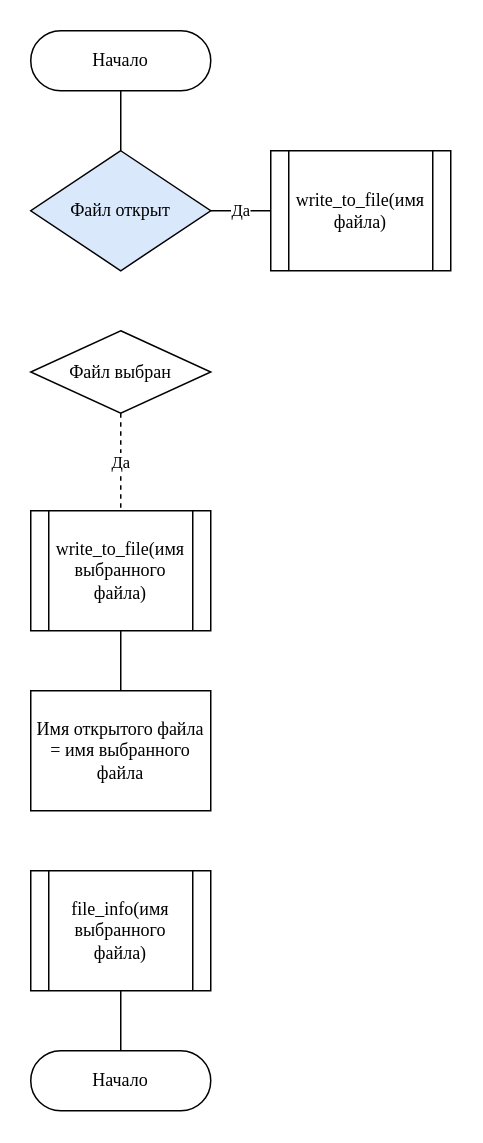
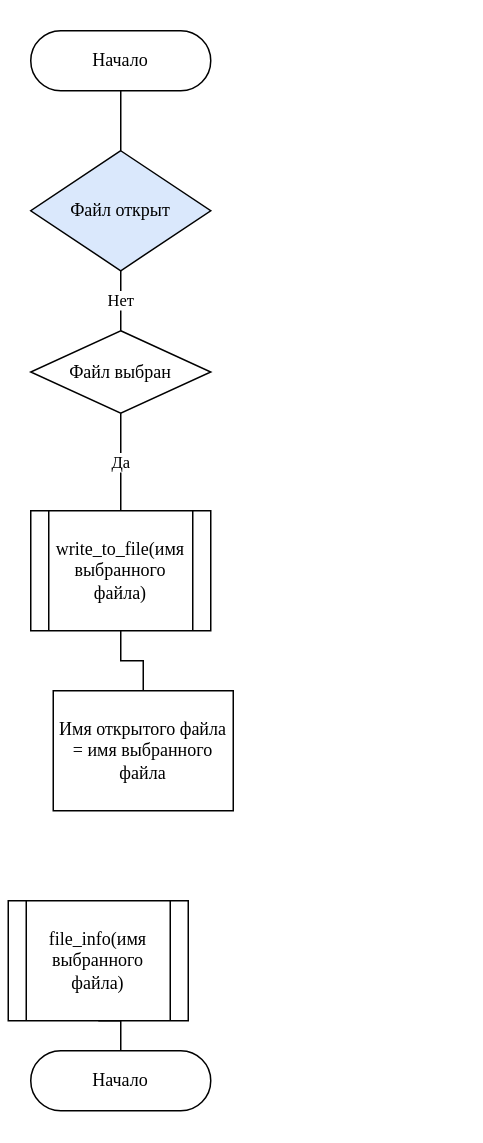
- <mxCell id="5" value="Да" style="edgeStyle=orthogonalEdgeStyle;rounded=0;orthogonalLoop=1;jettySize=auto;html=1;exitX=1;exitY=0.5;exitDx=0;exitDy=0;entryX=0;entryY=0.5;entryDx=0;entryDy=0;endArrow=none;endFill=0;fontFamily=Times New Roman;" edge="1" parent="1" source="6" target="7"><mxGeometry relative="1" as="geometry" /></mxCell>
- <mxCell id="7" value="write_to_file(имя файла)" style="shape=process;whiteSpace=wrap;html=1;backgroundOutline=1;fontFamily=Times New Roman;" vertex="1" parent="1"><mxGeometry x="180" y="100" width="120" height="80" as="geometry" /></mxCell>
+ <mxCell id="4" value="Нет" style="edgeStyle=orthogonalEdgeStyle;rounded=0;orthogonalLoop=1;jettySize=auto;html=1;exitX=0.5;exitY=1;exitDx=0;exitDy=0;entryX=0.5;entryY=0;entryDx=0;entryDy=0;endArrow=none;endFill=0;fontFamily=Times New Roman;" edge="1" parent="1" source="6" target="9"><mxGeometry relative="1" as="geometry" /></mxCell>
- <mxCell id="8" value="Да" style="edgeStyle=orthogonalEdgeStyle;rounded=0;orthogonalLoop=1;jettySize=auto;html=1;exitX=0.5;exitY=1;exitDx=0;exitDy=0;entryX=0.5;entryY=0;entryDx=0;entryDy=0;endArrow=none;endFill=0;fontFamily=Times New Roman;dashed=1;" edge="1" parent="1" source="9" target="11"><mxGeometry relative="1" as="geometry" /></mxCell>
+ <mxCell id="8" value="Да" style="edgeStyle=orthogonalEdgeStyle;rounded=0;orthogonalLoop=1;jettySize=auto;html=1;exitX=0.5;exitY=1;exitDx=0;exitDy=0;entryX=0.5;entryY=0;entryDx=0;entryDy=0;endArrow=none;endFill=0;fontFamily=Times New Roman;" edge="1" parent="1" source="9" target="11"><mxGeometry relative="1" as="geometry" /></mxCell>
- <mxCell id="12" value="Имя открытого файла = имя выбранного файла" style="rounded=0;whiteSpace=wrap;html=1;fontFamily=Times New Roman;" vertex="1" parent="1"><mxGeometry x="20" y="460" width="120" height="80" as="geometry" /></mxCell>
+ <mxCell id="12" value="Имя открытого файла = имя выбранного файла" style="rounded=0;whiteSpace=wrap;html=1;fontFamily=Times New Roman;" vertex="1" parent="1"><mxGeometry x="35" y="460" width="120" height="80" as="geometry" /></mxCell>
- <mxCell id="13" value="file_info(имя выбранного файла)" style="shape=process;whiteSpace=wrap;html=1;backgroundOutline=1;fontFamily=Times New Roman;" vertex="1" parent="1"><mxGeometry x="20" y="580" width="120" height="80" as="geometry" /></mxCell>
+ <mxCell id="13" value="file_info(имя выбранного файла)" style="shape=process;whiteSpace=wrap;html=1;backgroundOutline=1;fontFamily=Times New Roman;" vertex="1" parent="1"><mxGeometry x="5" y="600" width="120" height="80" as="geometry" /></mxCell>
